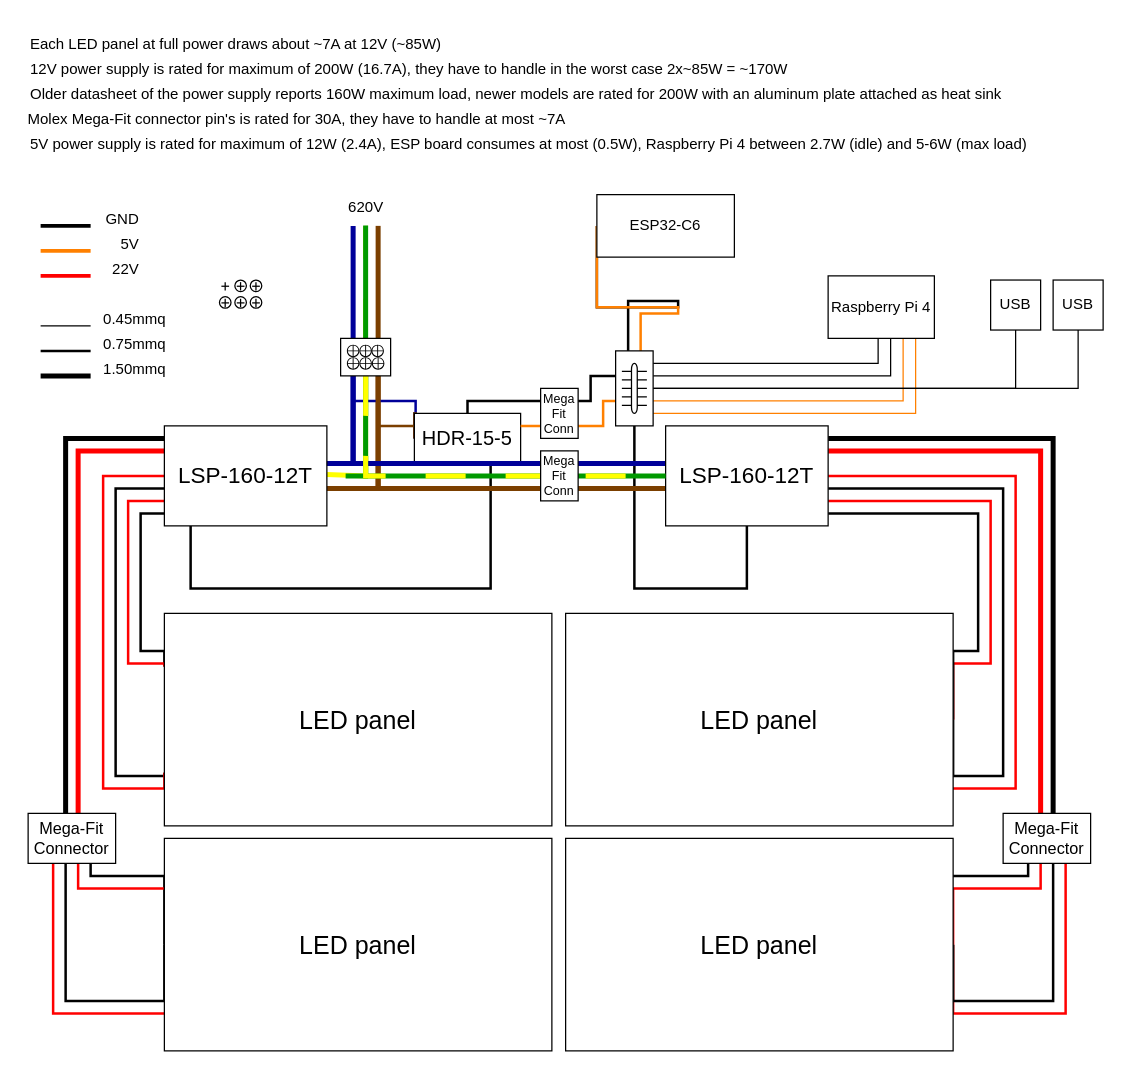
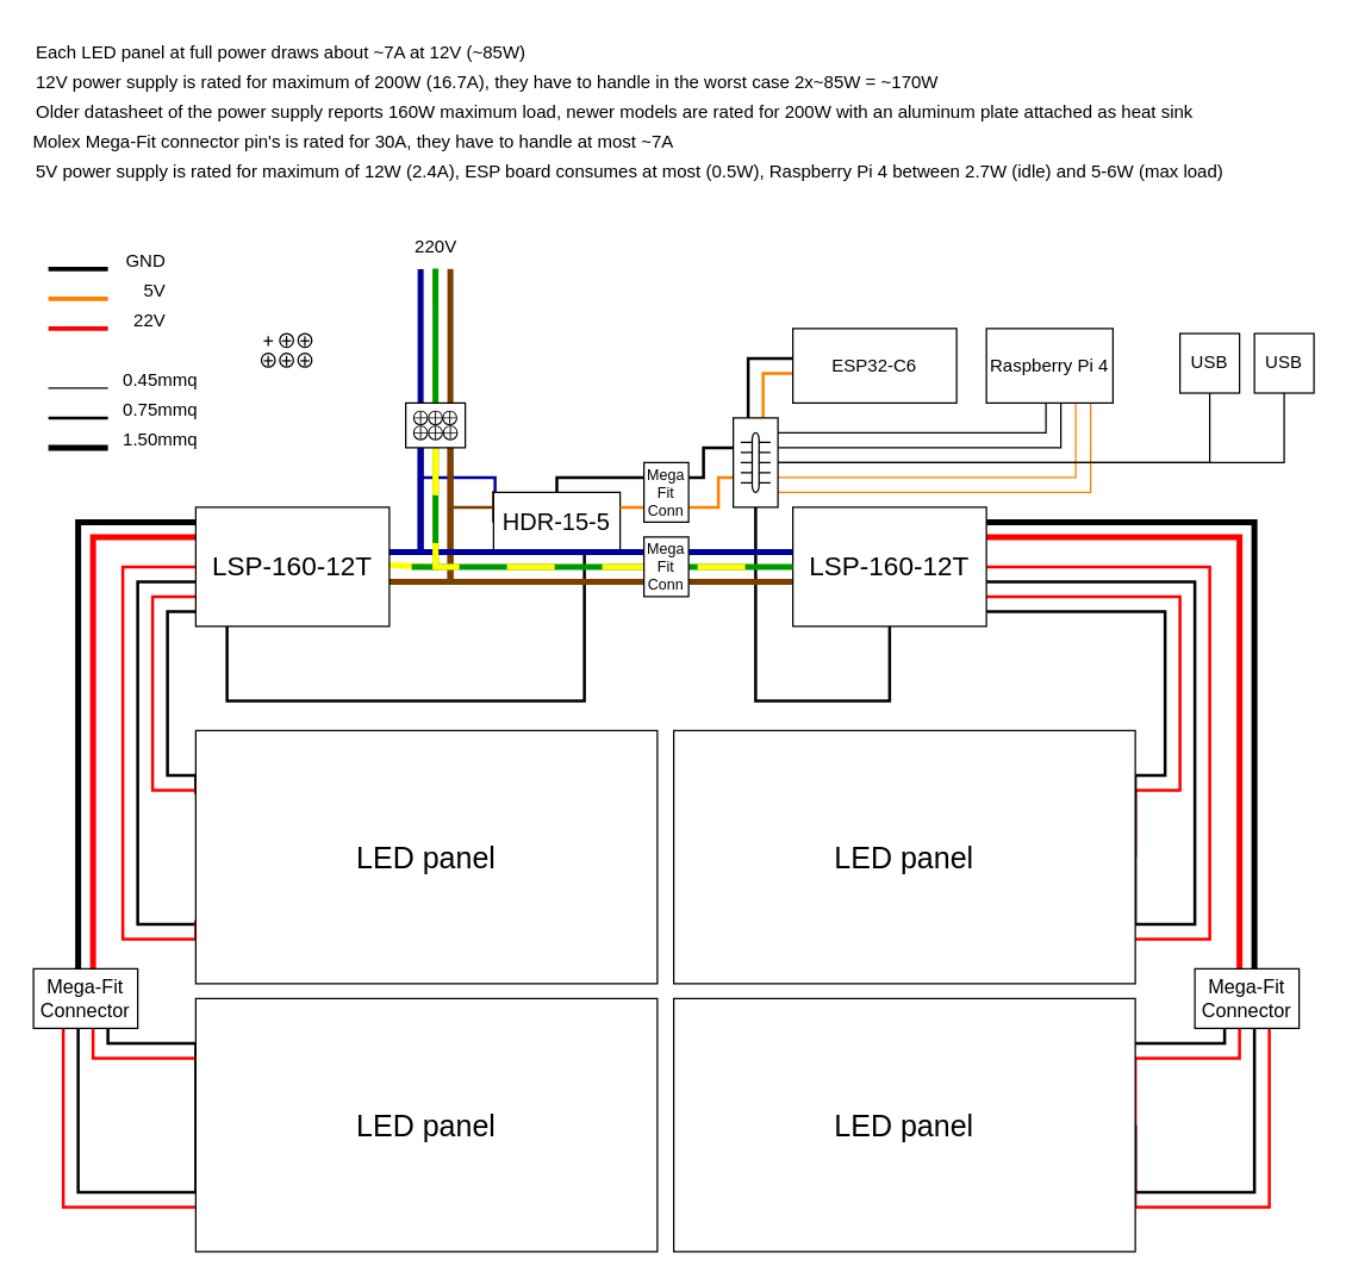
- <mxCell id="38" value="620V" style="text;html=1;align=center;verticalAlign=middle;resizable=0;points=[];autosize=1;strokeColor=none;fillColor=none;" parent="1" vertex="1"><mxGeometry x="267" y="150" width="50" height="30" as="geometry" /></mxCell>
+ <mxCell id="38" value="220V" style="text;html=1;align=center;verticalAlign=middle;resizable=0;points=[];autosize=1;strokeColor=none;fillColor=none;" parent="1" vertex="1"><mxGeometry x="267" y="150" width="50" height="30" as="geometry" /></mxCell>
- <mxCell id="69" value="ESP32-C6" style="rounded=0;whiteSpace=wrap;html=1;" parent="1" vertex="1"><mxGeometry x="477" y="155" width="110" height="50" as="geometry" /></mxCell>
+ <mxCell id="69" value="ESP32-C6" style="rounded=0;whiteSpace=wrap;html=1;" parent="1" vertex="1"><mxGeometry x="532" y="220" width="110" height="50" as="geometry" /></mxCell>
